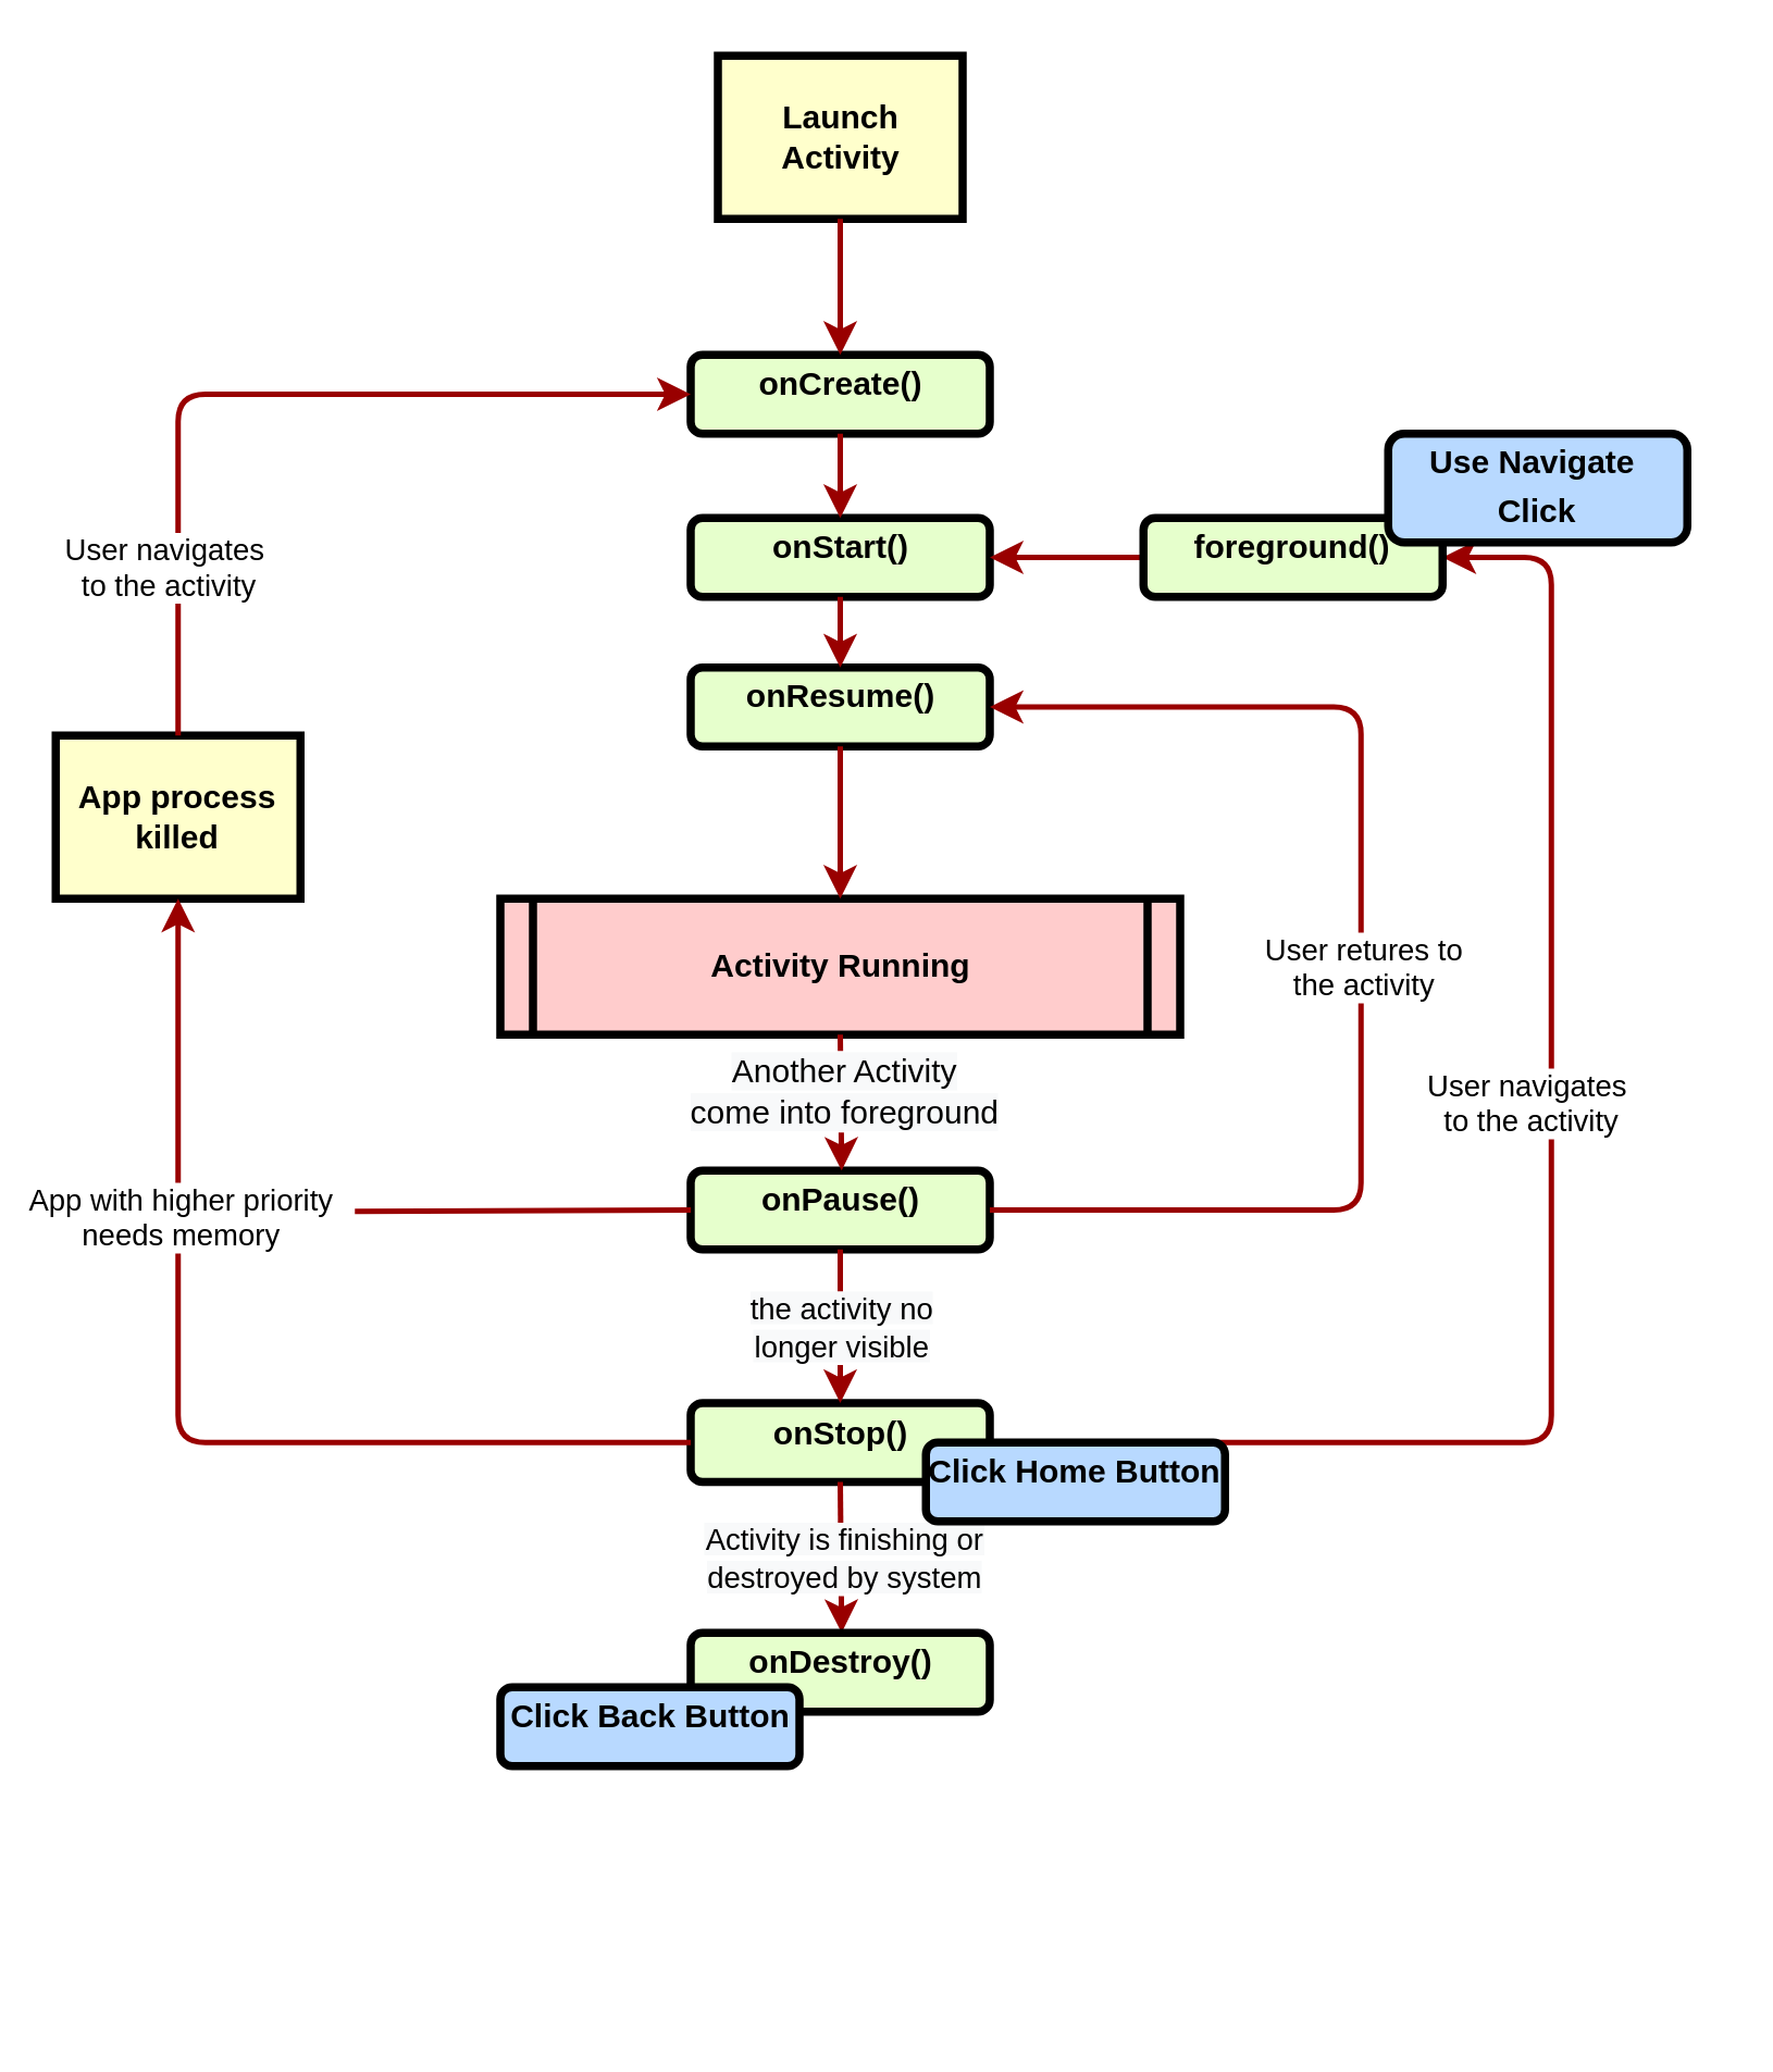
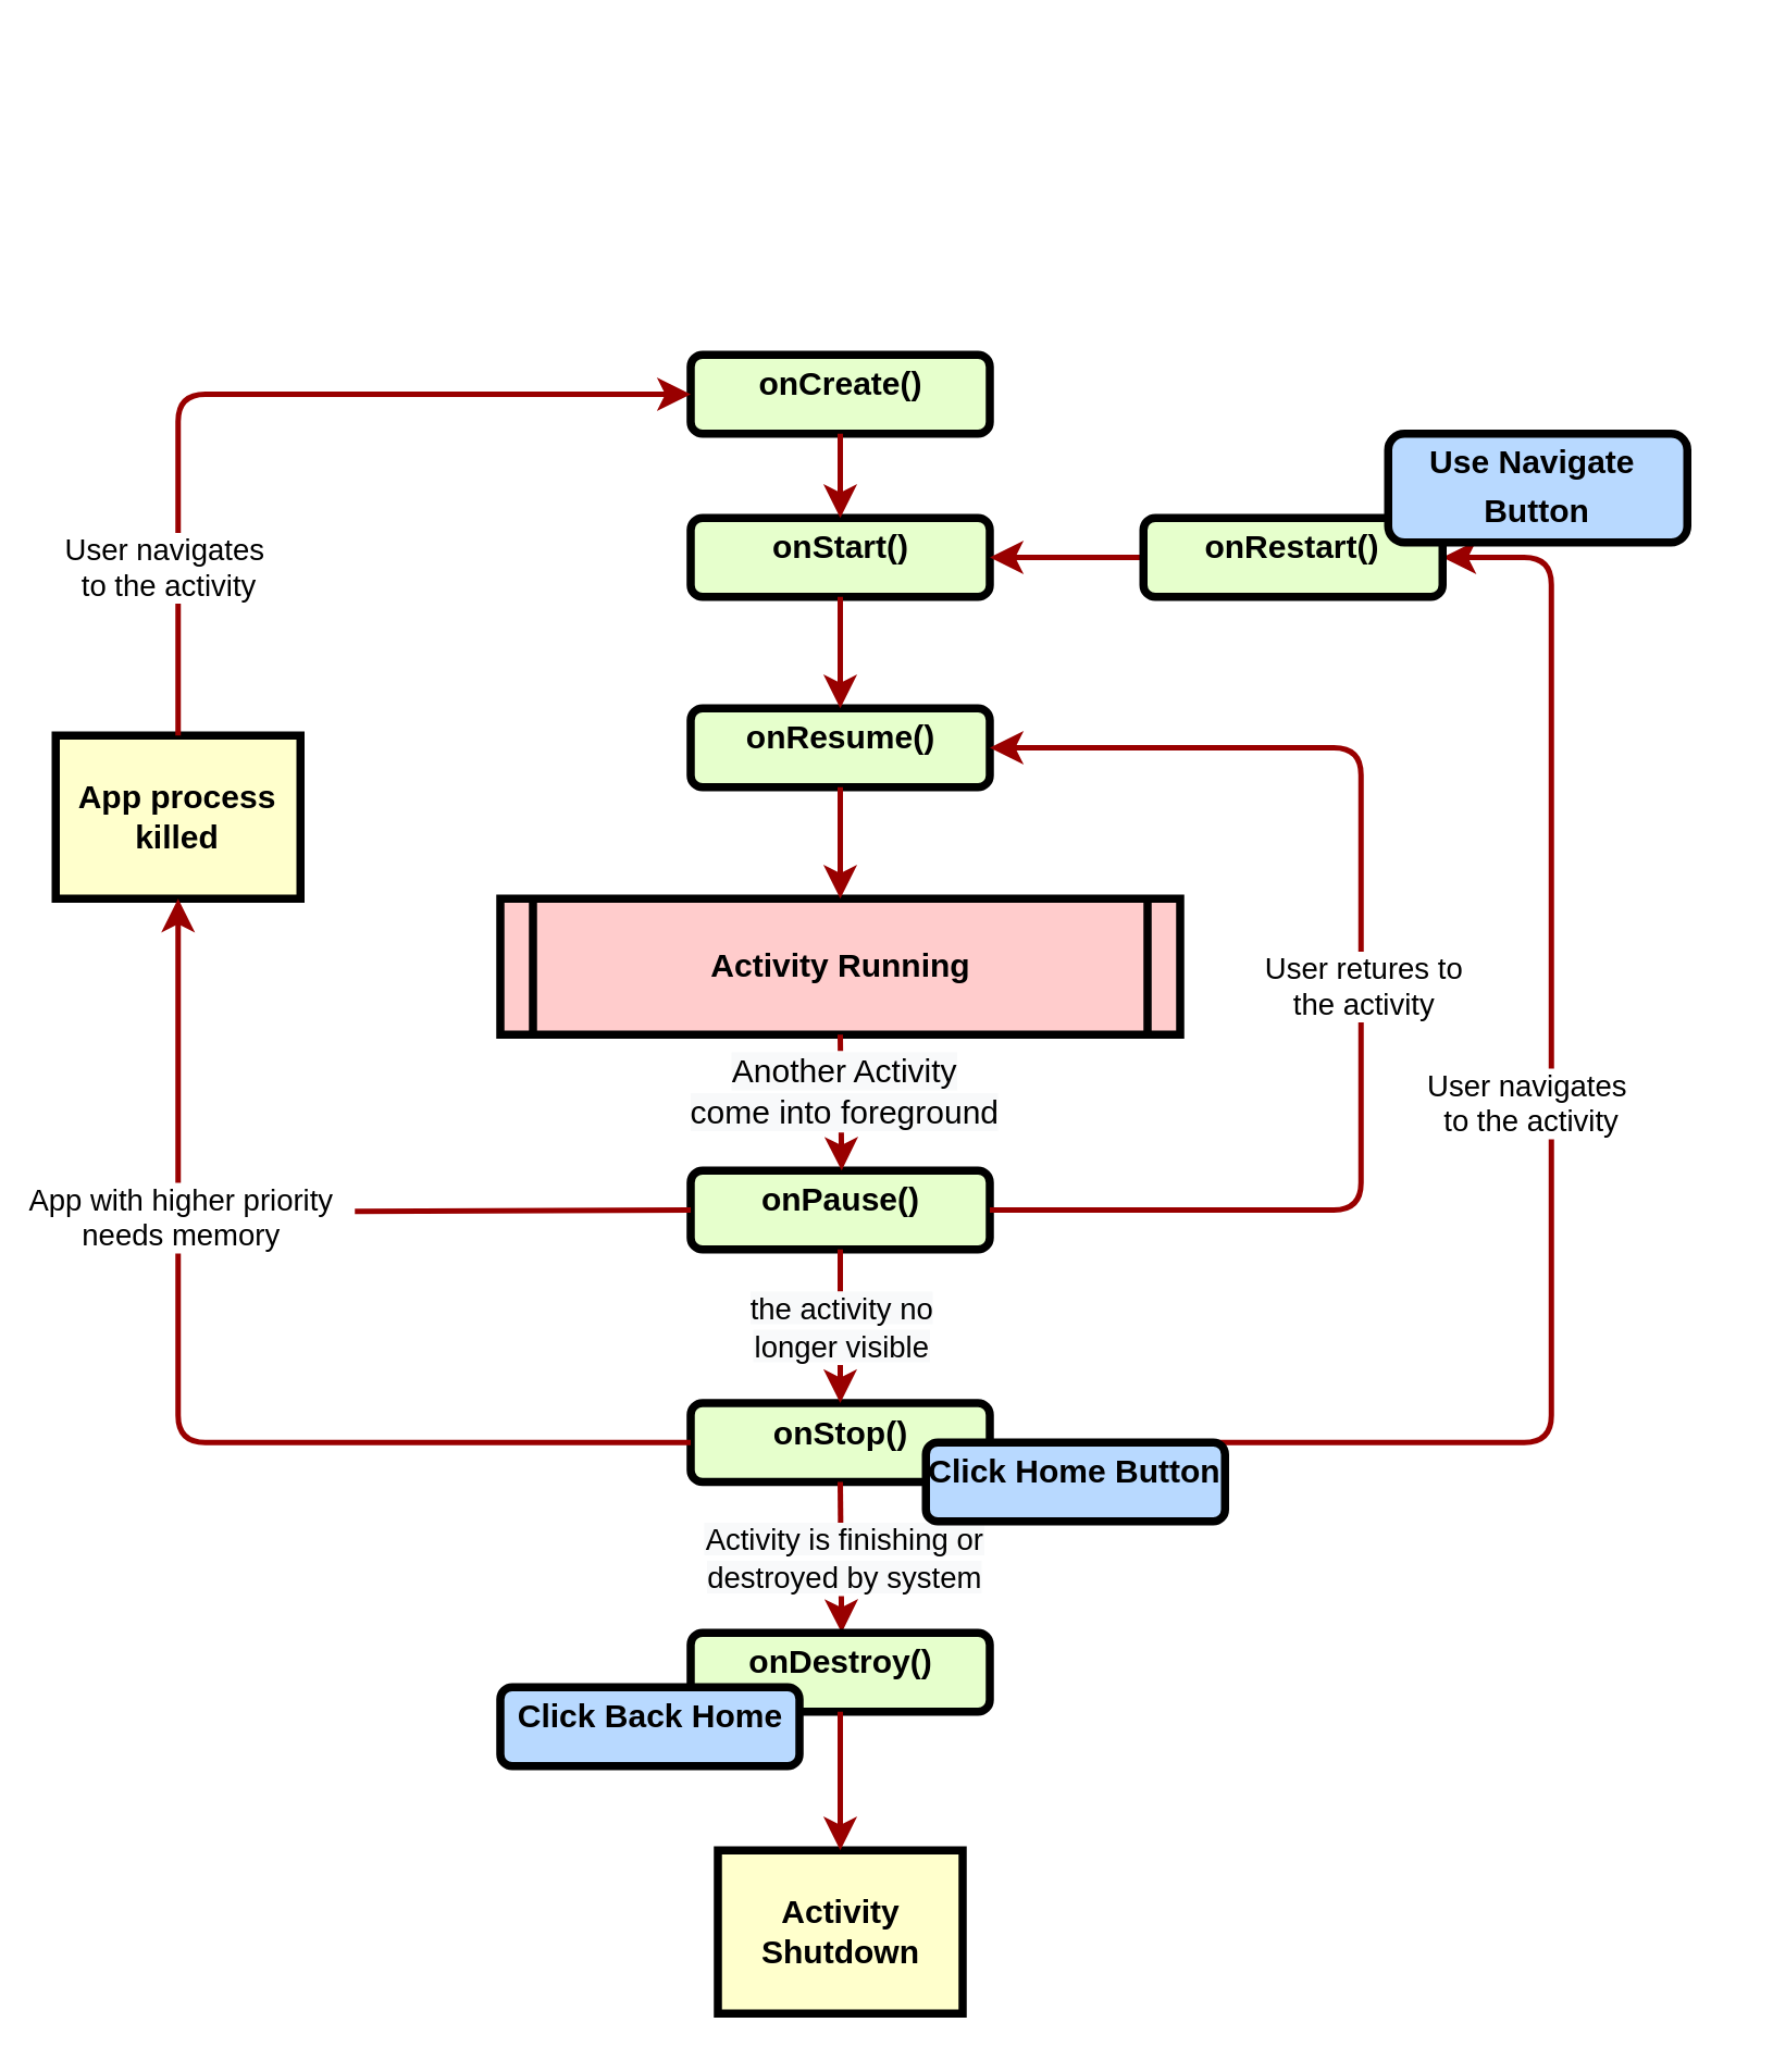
- <mxCell id="3" value="Launch&#10;Activity" style="whiteSpace=wrap;align=center;verticalAlign=middle;fontStyle=1;strokeWidth=3;fillColor=#FFFFCC" parent="1" vertex="1"><mxGeometry x="263.5" y="20" width="90" height="60" as="geometry" /></mxCell>
- <mxCell id="5" value="" style="edgeStyle=none;noEdgeStyle=1;strokeColor=#990000;strokeWidth=2" parent="1" source="3" target="2" edge="1"><mxGeometry width="100" height="100" relative="1" as="geometry"><mxPoint x="-70" y="210" as="sourcePoint" /><mxPoint x="30" y="110" as="targetPoint" /></mxGeometry></mxCell>
- <mxCell id="38" value="&lt;p style=&quot;margin: 4px 0px 0px ; text-align: center&quot;&gt;Use Navigate&amp;nbsp;&lt;/p&gt;&lt;p style=&quot;margin: 4px 0px 0px ; text-align: center&quot;&gt;Click&lt;br&gt;&lt;/p&gt;" style="verticalAlign=middle;align=center;overflow=fill;fontSize=12;fontFamily=Helvetica;html=1;rounded=1;fontStyle=1;strokeWidth=3;fillColor=#B8D9FF;labelBackgroundColor=none;strokeColor=#000000;" vertex="1" parent="1"><mxGeometry x="510" y="159" width="110" height="40" as="geometry" /></mxCell>
+ <mxCell id="38" value="&lt;p style=&quot;margin: 4px 0px 0px ; text-align: center&quot;&gt;Use Navigate&amp;nbsp;&lt;/p&gt;&lt;p style=&quot;margin: 4px 0px 0px ; text-align: center&quot;&gt;Button&lt;br&gt;&lt;/p&gt;" style="verticalAlign=middle;align=center;overflow=fill;fontSize=12;fontFamily=Helvetica;html=1;rounded=1;fontStyle=1;strokeWidth=3;fillColor=#B8D9FF;labelBackgroundColor=none;strokeColor=#000000;" vertex="1" parent="1"><mxGeometry x="510" y="159" width="110" height="40" as="geometry" /></mxCell>
- <mxCell id="24" value="&lt;p style=&quot;margin: 4px 0px 0px ; text-align: center&quot;&gt;foreground()&lt;/p&gt;" style="verticalAlign=middle;align=center;overflow=fill;fontSize=12;fontFamily=Helvetica;html=1;rounded=1;fontStyle=1;strokeWidth=3;fillColor=#E6FFCC" parent="1" vertex="1"><mxGeometry x="420" y="190" width="110" height="29" as="geometry" /></mxCell>
+ <mxCell id="24" value="&lt;p style=&quot;margin: 4px 0px 0px ; text-align: center&quot;&gt;onRestart()&lt;/p&gt;" style="verticalAlign=middle;align=center;overflow=fill;fontSize=12;fontFamily=Helvetica;html=1;rounded=1;fontStyle=1;strokeWidth=3;fillColor=#E6FFCC" parent="1" vertex="1"><mxGeometry x="420" y="190" width="110" height="29" as="geometry" /></mxCell>
- <mxCell id="8" value="&lt;p style=&quot;margin: 4px 0px 0px ; text-align: center&quot;&gt;onResume()&lt;/p&gt;&lt;p style=&quot;margin: 0px ; margin-top: 4px ; text-align: center ; text-decoration: underline&quot;&gt;&lt;br&gt;&lt;/p&gt;" style="verticalAlign=middle;align=center;overflow=fill;fontSize=12;fontFamily=Helvetica;html=1;rounded=1;fontStyle=1;strokeWidth=3;fillColor=#E6FFCC" parent="1" vertex="1"><mxGeometry x="253.5" y="245" width="110" height="29" as="geometry" /></mxCell>
+ <mxCell id="8" value="&lt;p style=&quot;margin: 4px 0px 0px ; text-align: center&quot;&gt;onResume()&lt;/p&gt;&lt;p style=&quot;margin: 0px ; margin-top: 4px ; text-align: center ; text-decoration: underline&quot;&gt;&lt;br&gt;&lt;/p&gt;" style="verticalAlign=middle;align=center;overflow=fill;fontSize=12;fontFamily=Helvetica;html=1;rounded=1;fontStyle=1;strokeWidth=3;fillColor=#E6FFCC" parent="1" vertex="1"><mxGeometry x="253.5" y="260" width="110" height="29" as="geometry" /></mxCell>
- <mxCell id="36" value="&lt;p style=&quot;margin: 4px 0px 0px ; text-align: center&quot;&gt;Click Back Button&lt;/p&gt;" style="verticalAlign=middle;align=center;overflow=fill;fontSize=12;fontFamily=Helvetica;html=1;rounded=1;fontStyle=1;strokeWidth=3;fillColor=#B8D9FF;labelBackgroundColor=none;strokeColor=#000000;" vertex="1" parent="1"><mxGeometry x="183.5" y="620" width="110" height="29" as="geometry" /></mxCell>
+ <mxCell id="36" value="&lt;p style=&quot;margin: 4px 0px 0px ; text-align: center&quot;&gt;Click Back Home&lt;/p&gt;" style="verticalAlign=middle;align=center;overflow=fill;fontSize=12;fontFamily=Helvetica;html=1;rounded=1;fontStyle=1;strokeWidth=3;fillColor=#B8D9FF;labelBackgroundColor=none;strokeColor=#000000;" vertex="1" parent="1"><mxGeometry x="183.5" y="620" width="110" height="29" as="geometry" /></mxCell>
+ <mxCell id="35" value="" style="edgeStyle=none;noEdgeStyle=1;strokeColor=#990000;strokeWidth=2;exitX=0.5;exitY=1;exitDx=0;exitDy=0;" parent="1" source="22" target="34" edge="1"><mxGeometry width="100" height="100" relative="1" as="geometry"><mxPoint x="661.5" y="480" as="sourcePoint" /><mxPoint x="530" y="630" as="targetPoint" /></mxGeometry></mxCell>
+ <mxCell id="34" value="Activity&#10;Shutdown" style="whiteSpace=wrap;align=center;verticalAlign=middle;fontStyle=1;strokeWidth=3;fillColor=#FFFFCC" parent="1" vertex="1"><mxGeometry x="263.5" y="680" width="90" height="60" as="geometry" /></mxCell>
